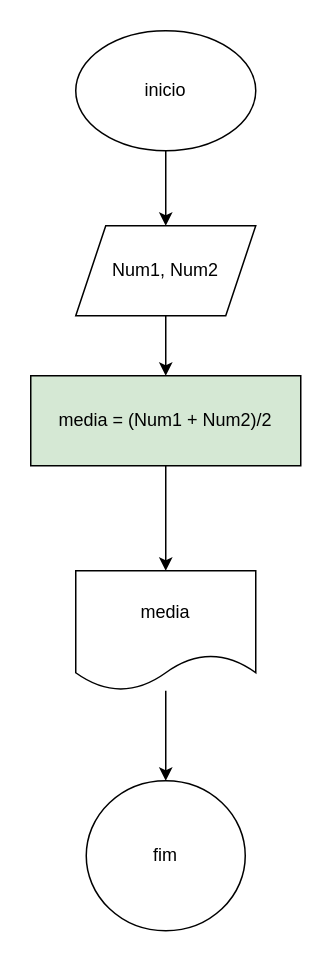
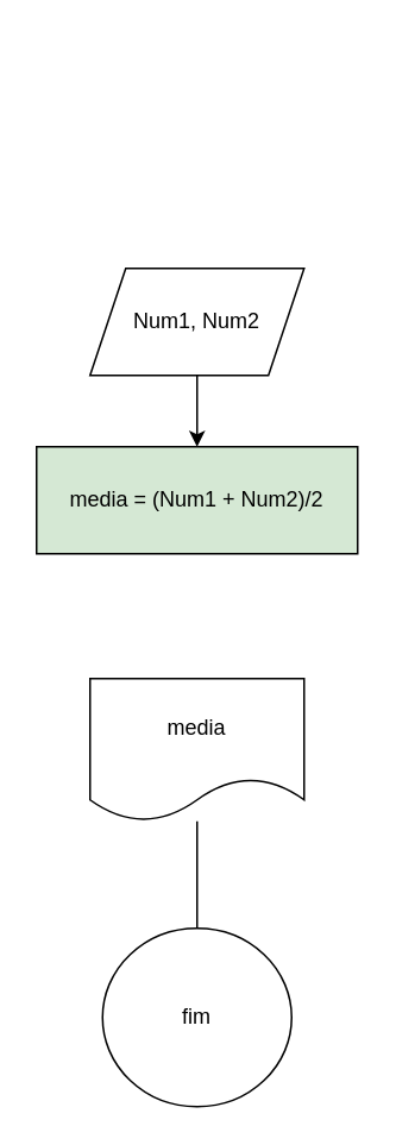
- <mxCell id="3" value="inicio" style="ellipse;whiteSpace=wrap;html=1;" vertex="1" parent="1"><mxGeometry x="50" y="20" width="120" height="80" as="geometry" /></mxCell>
- <mxCell id="2" style="edgeStyle=orthogonalEdgeStyle;rounded=0;orthogonalLoop=1;jettySize=auto;html=1;" edge="1" parent="1" source="3" target="5"><mxGeometry relative="1" as="geometry"><Array as="points"><mxPoint x="110" y="110" /><mxPoint x="110" y="110" /></Array></mxGeometry></mxCell>
- <mxCell id="6" value="" style="edgeStyle=orthogonalEdgeStyle;rounded=0;orthogonalLoop=1;jettySize=auto;html=1;" edge="1" parent="1" source="7" target="9"><mxGeometry relative="1" as="geometry" /></mxCell>
- <mxCell id="8" value="" style="edgeStyle=orthogonalEdgeStyle;rounded=0;orthogonalLoop=1;jettySize=auto;html=1;" edge="1" parent="1" source="9" target="10"><mxGeometry relative="1" as="geometry" /></mxCell>
+ <mxCell id="8" value="" style="edgeStyle=orthogonalEdgeStyle;rounded=0;orthogonalLoop=1;jettySize=auto;html=1;endArrow=none;" edge="1" parent="1" source="9" target="10"><mxGeometry relative="1" as="geometry" /></mxCell>
